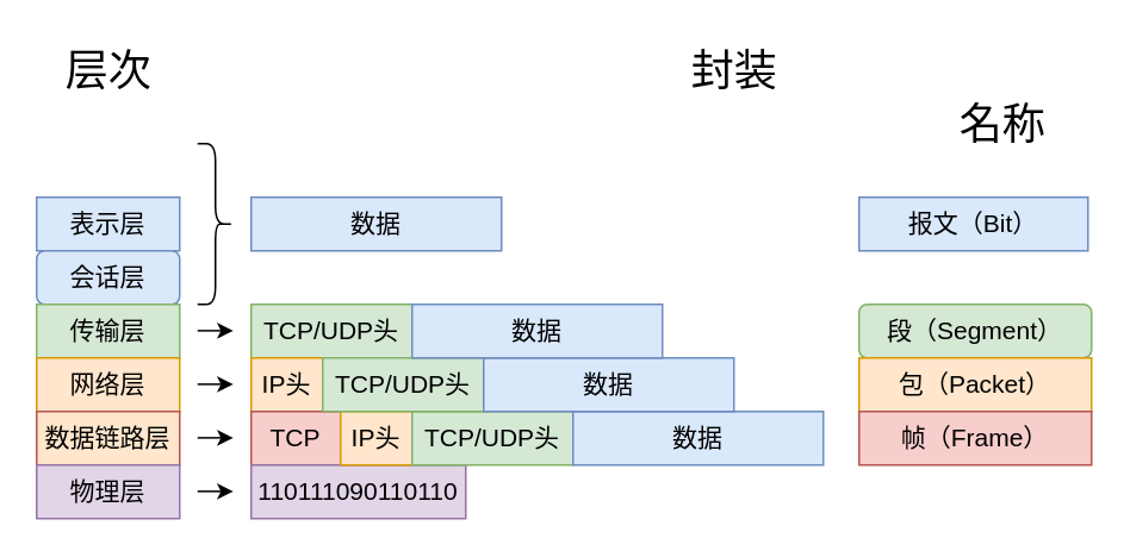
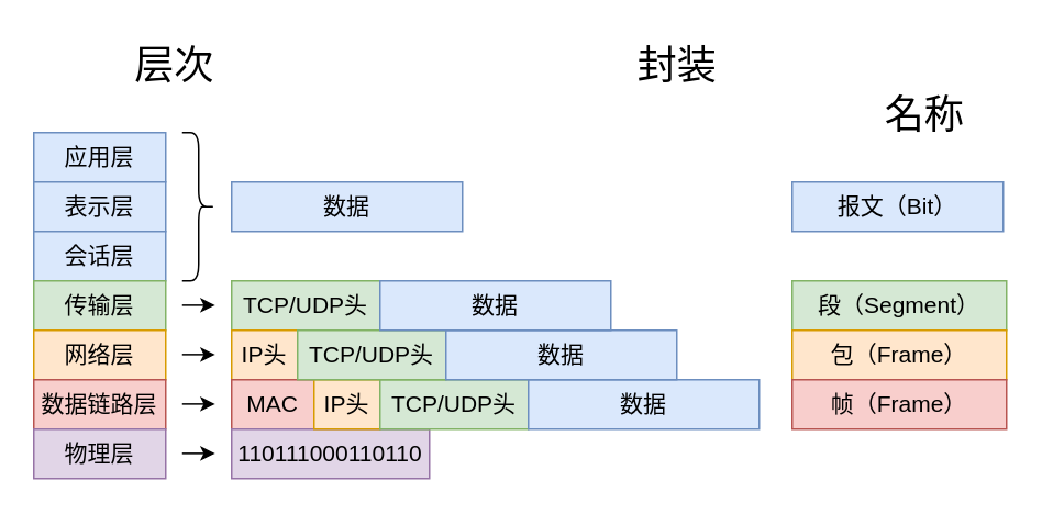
- <mxCell id="2" value="&lt;font style=&quot;font-size: 24px;&quot;&gt;层次&lt;/font&gt;" style="text;html=1;align=center;verticalAlign=middle;resizable=0;points=[];autosize=1;strokeColor=none;fillColor=none;" vertex="1" parent="1"><mxGeometry x="25" y="20" width="70" height="40" as="geometry" /></mxCell>
+ <mxCell id="2" value="&lt;font style=&quot;font-size: 24px;&quot;&gt;层次&lt;/font&gt;" style="text;html=1;align=center;verticalAlign=middle;resizable=0;points=[];autosize=1;strokeColor=none;fillColor=none;" vertex="1" parent="1"><mxGeometry x="70" y="20" width="70" height="40" as="geometry" /></mxCell>
+ <mxCell id="5" value="应用层" style="rounded=0;whiteSpace=wrap;html=1;fillColor=#dae8fc;strokeColor=#6c8ebf;fontSize=14;" vertex="1" parent="1"><mxGeometry x="20" y="80" width="80" height="30" as="geometry" /></mxCell>
- <mxCell id="7" value="会话层" style="whiteSpace=wrap;html=1;fillColor=#dae8fc;strokeColor=#6c8ebf;fontSize=14;rounded=1;" vertex="1" parent="1"><mxGeometry x="20" y="140" width="80" height="30" as="geometry" /></mxCell>
+ <mxCell id="7" value="会话层" style="rounded=0;whiteSpace=wrap;html=1;fillColor=#dae8fc;strokeColor=#6c8ebf;fontSize=14;" vertex="1" parent="1"><mxGeometry x="20" y="140" width="80" height="30" as="geometry" /></mxCell>
- <mxCell id="29" value="段（Segment）" style="whiteSpace=wrap;html=1;fillColor=#d5e8d4;strokeColor=#82b366;fontSize=14;rounded=1;" vertex="1" parent="1"><mxGeometry x="480" y="170" width="130" height="30" as="geometry" /></mxCell>
+ <mxCell id="29" value="段（Segment）" style="rounded=0;whiteSpace=wrap;html=1;fillColor=#d5e8d4;strokeColor=#82b366;fontSize=14;" vertex="1" parent="1"><mxGeometry x="480" y="170" width="130" height="30" as="geometry" /></mxCell>
- <mxCell id="30" value="包（Packet）" style="rounded=0;whiteSpace=wrap;html=1;fillColor=#ffe6cc;strokeColor=#d79b00;fontSize=14;" vertex="1" parent="1"><mxGeometry x="480" y="200" width="130" height="30" as="geometry" /></mxCell>
+ <mxCell id="30" value="包（Frame）" style="rounded=0;whiteSpace=wrap;html=1;fillColor=#ffe6cc;strokeColor=#d79b00;fontSize=14;" vertex="1" parent="1"><mxGeometry x="480" y="200" width="130" height="30" as="geometry" /></mxCell>
- <mxCell id="10" value="数据链路层" style="rounded=0;whiteSpace=wrap;html=1;fillColor=#ffe6cc;strokeColor=#b85450;fontSize=14;" vertex="1" parent="1"><mxGeometry x="20" y="230" width="80" height="30" as="geometry" /></mxCell>
+ <mxCell id="10" value="数据链路层" style="rounded=0;whiteSpace=wrap;html=1;fillColor=#f8cecc;strokeColor=#b85450;fontSize=14;" vertex="1" parent="1"><mxGeometry x="20" y="230" width="80" height="30" as="geometry" /></mxCell>
- <mxCell id="21" value="TCP" style="rounded=0;whiteSpace=wrap;html=1;fillColor=#f8cecc;strokeColor=#b85450;fontSize=14;" vertex="1" parent="1"><mxGeometry x="140" y="230" width="50" height="30" as="geometry" /></mxCell>
+ <mxCell id="21" value="MAC" style="rounded=0;whiteSpace=wrap;html=1;fillColor=#f8cecc;strokeColor=#b85450;fontSize=14;" vertex="1" parent="1"><mxGeometry x="140" y="230" width="50" height="30" as="geometry" /></mxCell>
- <mxCell id="22" value="110111090110110" style="rounded=0;whiteSpace=wrap;html=1;fillColor=#e1d5e7;strokeColor=#9673a6;fontSize=14;" vertex="1" parent="1"><mxGeometry x="140" y="260" width="120" height="30" as="geometry" /></mxCell>
+ <mxCell id="22" value="110111000110110" style="rounded=0;whiteSpace=wrap;html=1;fillColor=#e1d5e7;strokeColor=#9673a6;fontSize=14;" vertex="1" parent="1"><mxGeometry x="140" y="260" width="120" height="30" as="geometry" /></mxCell>
